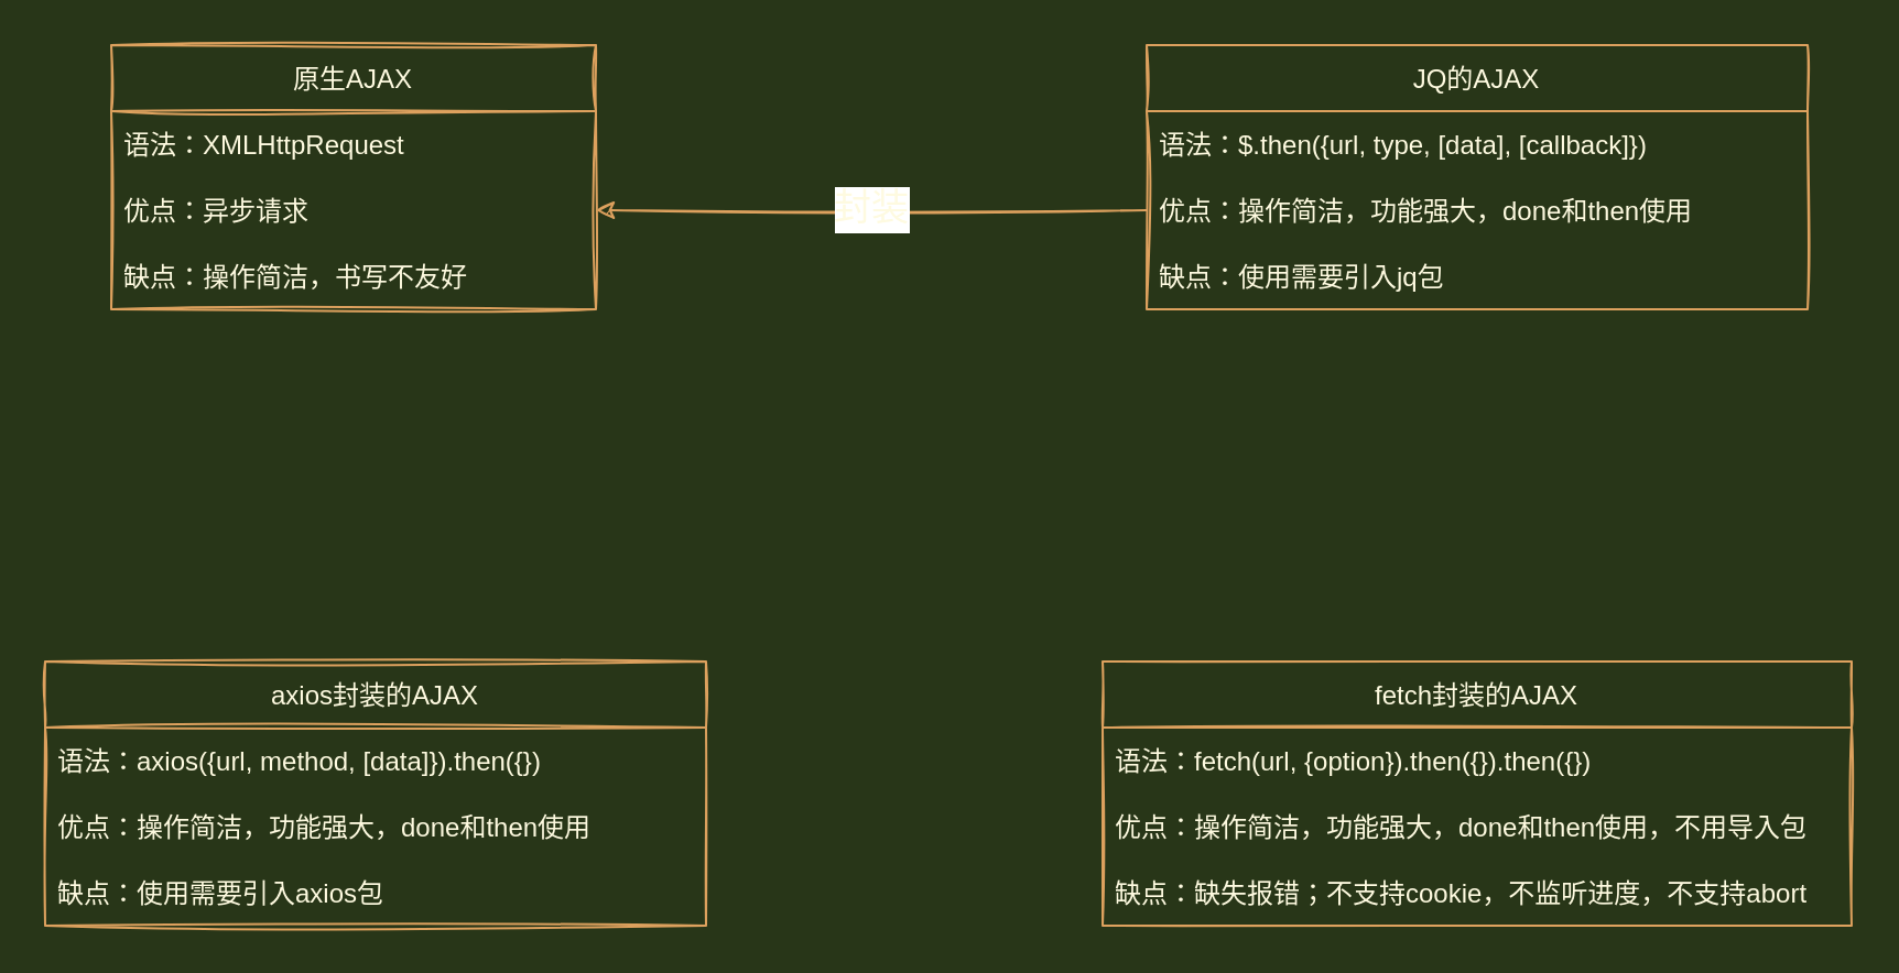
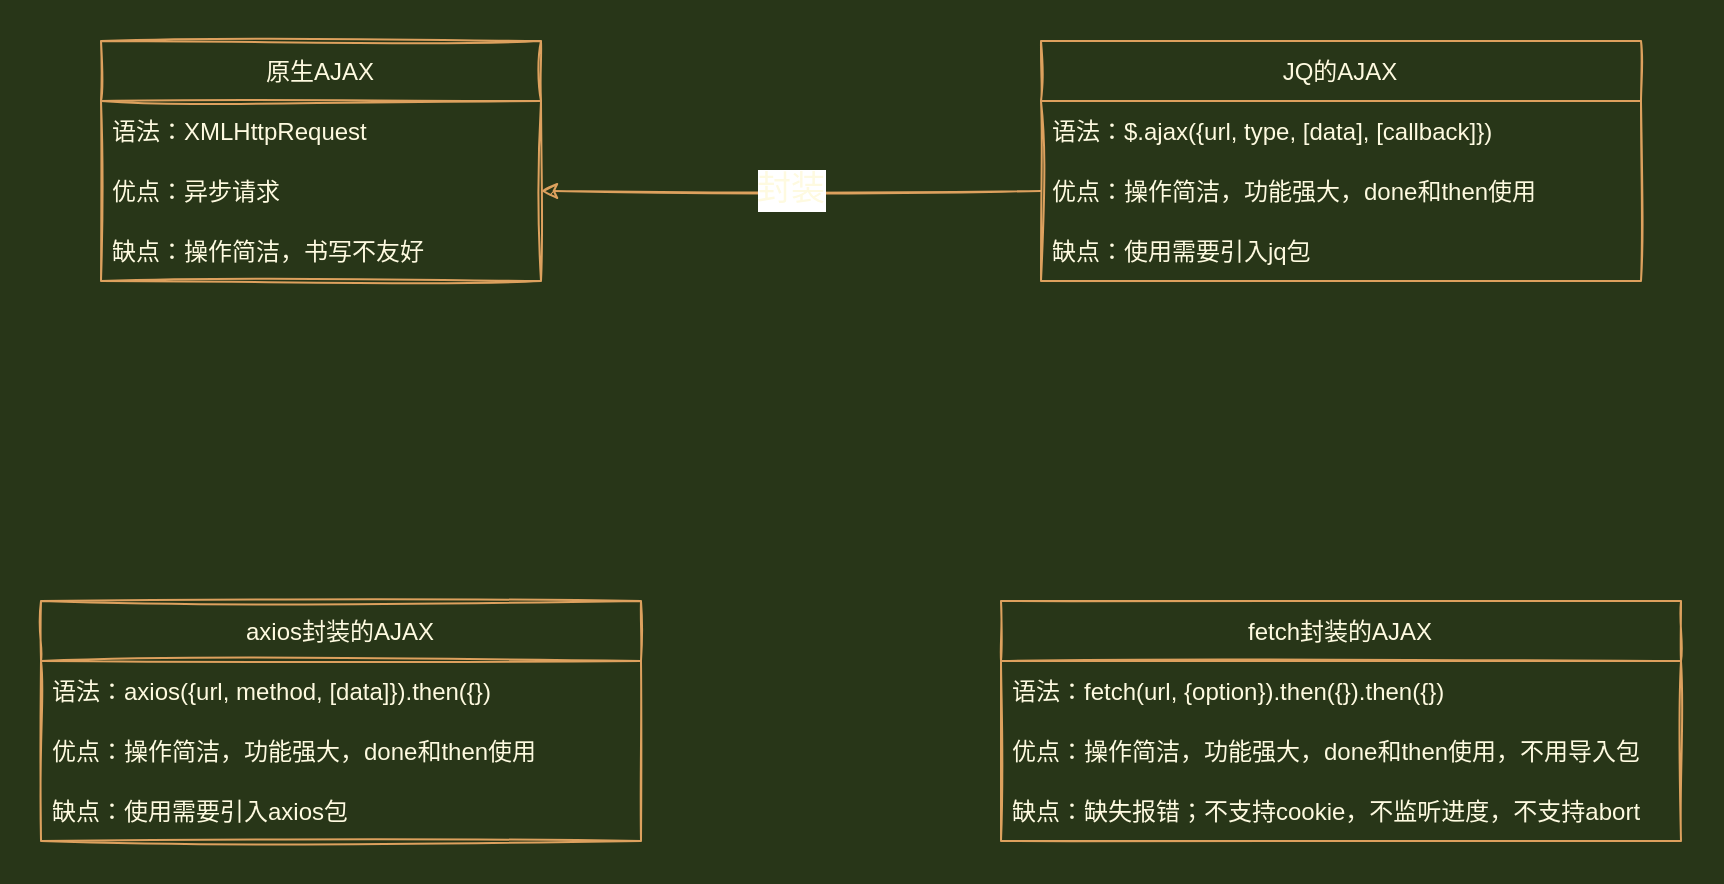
- <mxCell id="11" value="语法：$.then({url, type, [data], [callback]})" style="text;strokeColor=none;fillColor=none;align=left;verticalAlign=middle;spacingLeft=4;spacingRight=4;overflow=hidden;points=[[0,0.5],[1,0.5]];portConstraint=eastwest;rotatable=0;rounded=0;sketch=1;fontColor=#FEFAE0;" vertex="1" parent="10"><mxGeometry y="30" width="300" height="30" as="geometry" /></mxCell>
+ <mxCell id="11" value="语法：$.ajax({url, type, [data], [callback]})" style="text;strokeColor=none;fillColor=none;align=left;verticalAlign=middle;spacingLeft=4;spacingRight=4;overflow=hidden;points=[[0,0.5],[1,0.5]];portConstraint=eastwest;rotatable=0;rounded=0;sketch=1;fontColor=#FEFAE0;" vertex="1" parent="10"><mxGeometry y="30" width="300" height="30" as="geometry" /></mxCell>
